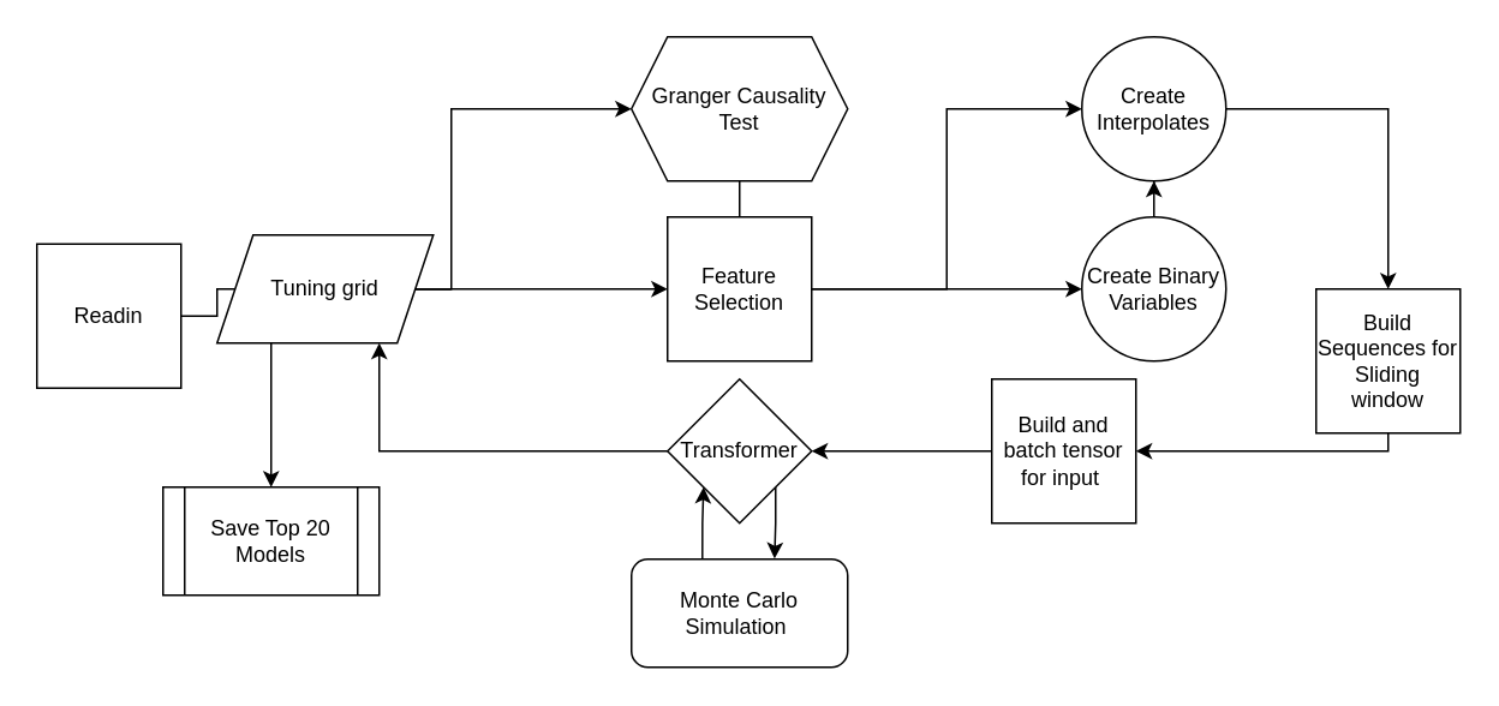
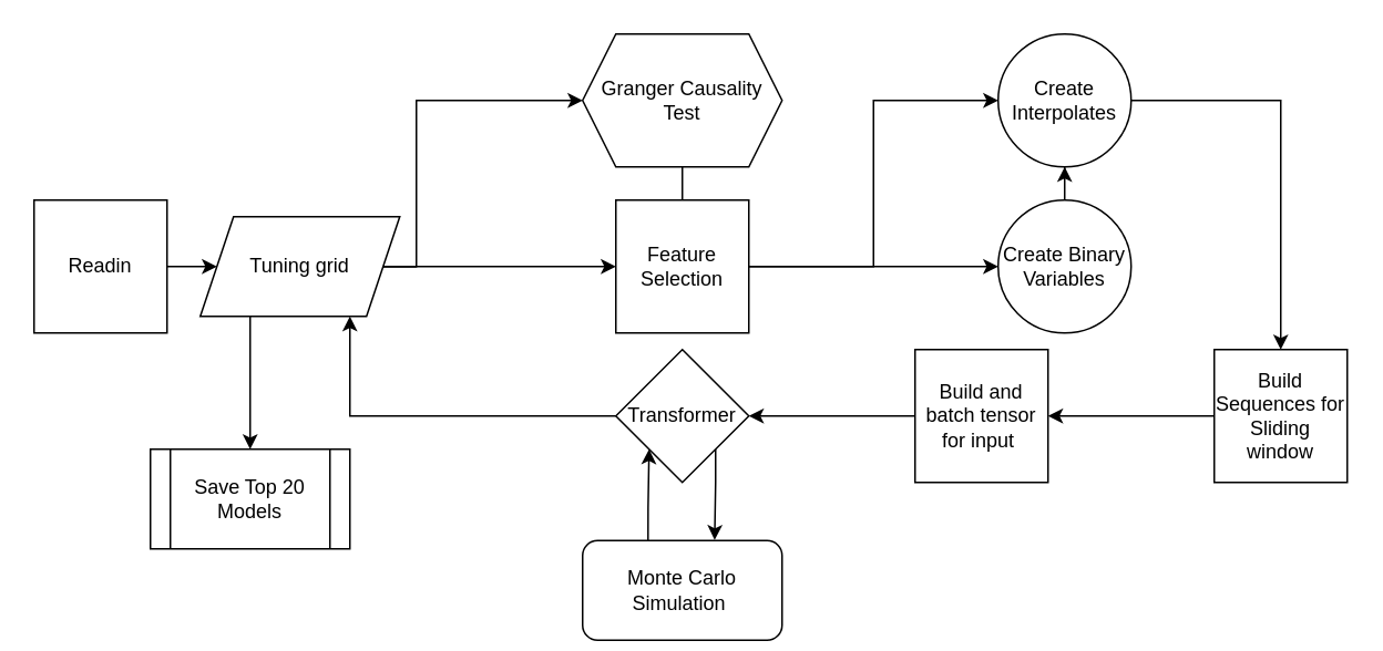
- <mxCell id="6" value="Readin" style="whiteSpace=wrap;html=1;aspect=fixed;" parent="1" vertex="1"><mxGeometry x="20" y="135" width="80" height="80" as="geometry" /></mxCell>
+ <mxCell id="6" value="Readin" style="whiteSpace=wrap;html=1;aspect=fixed;" parent="1" vertex="1"><mxGeometry x="20" y="120" width="80" height="80" as="geometry" /></mxCell>
- <mxCell id="24" value="Build Sequences for Sliding window" style="whiteSpace=wrap;html=1;aspect=fixed;" parent="1" vertex="1"><mxGeometry x="730" y="160" width="80" height="80" as="geometry" /></mxCell>
+ <mxCell id="24" value="Build Sequences for Sliding window" style="whiteSpace=wrap;html=1;aspect=fixed;" parent="1" vertex="1"><mxGeometry x="730" y="210" width="80" height="80" as="geometry" /></mxCell>
- <mxCell id="21" value="Monte Carlo Simulation&amp;nbsp;" style="rounded=1;whiteSpace=wrap;html=1;" parent="1" vertex="1"><mxGeometry x="350" y="310" width="120" height="60" as="geometry" /></mxCell>
+ <mxCell id="21" value="Monte Carlo Simulation&amp;nbsp;" style="rounded=1;whiteSpace=wrap;html=1;" parent="1" vertex="1"><mxGeometry x="350" y="325" width="120" height="60" as="geometry" /></mxCell>
